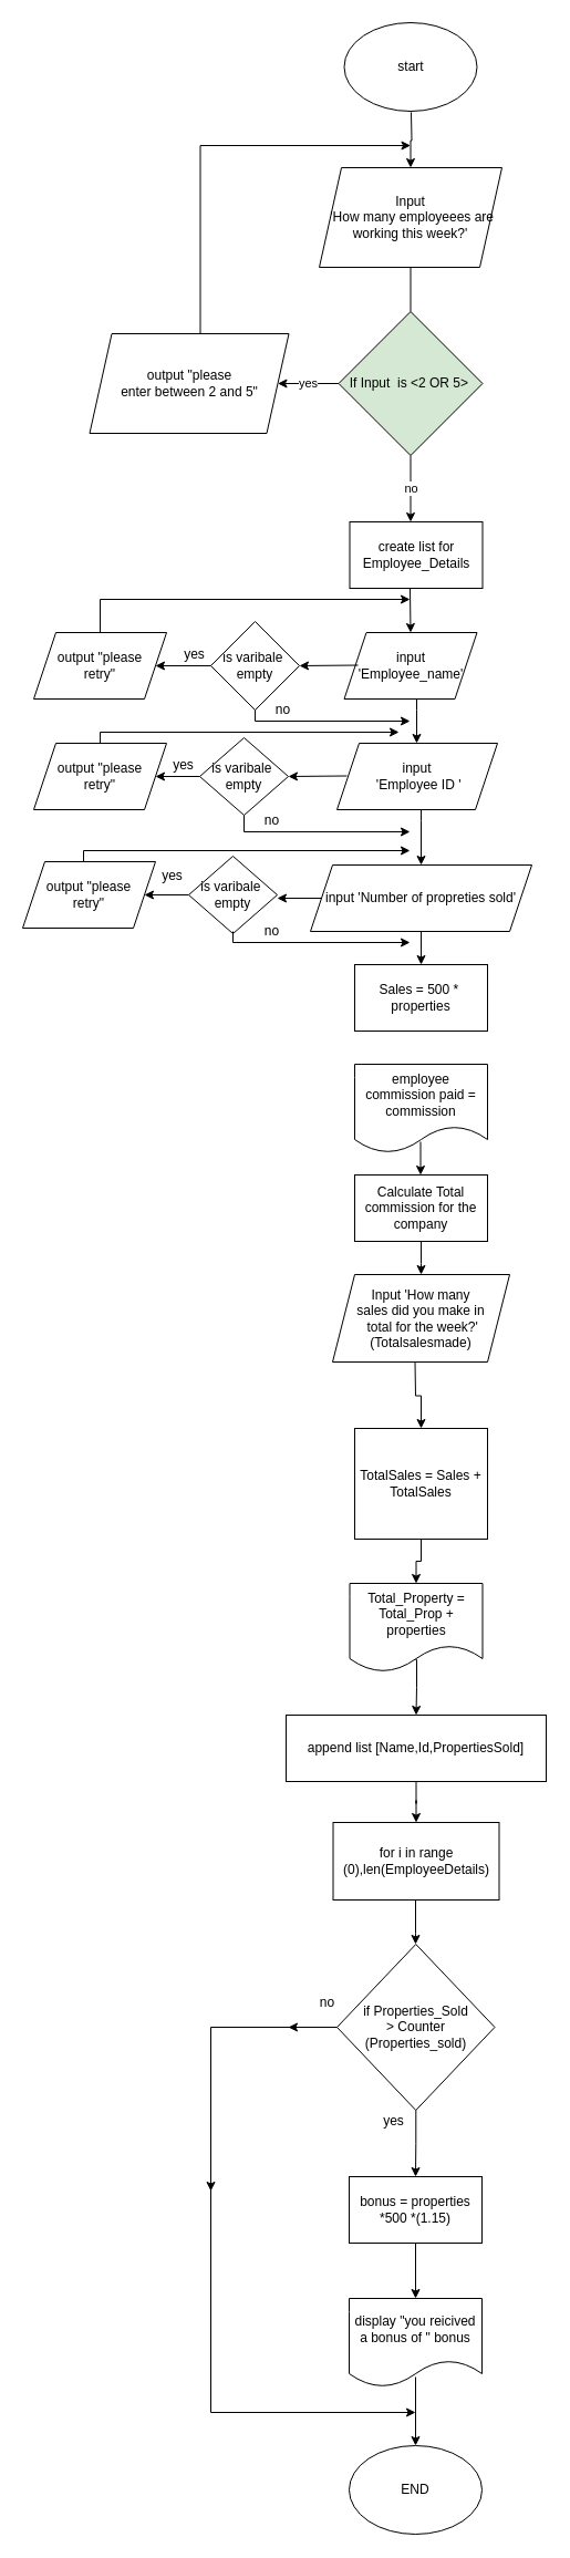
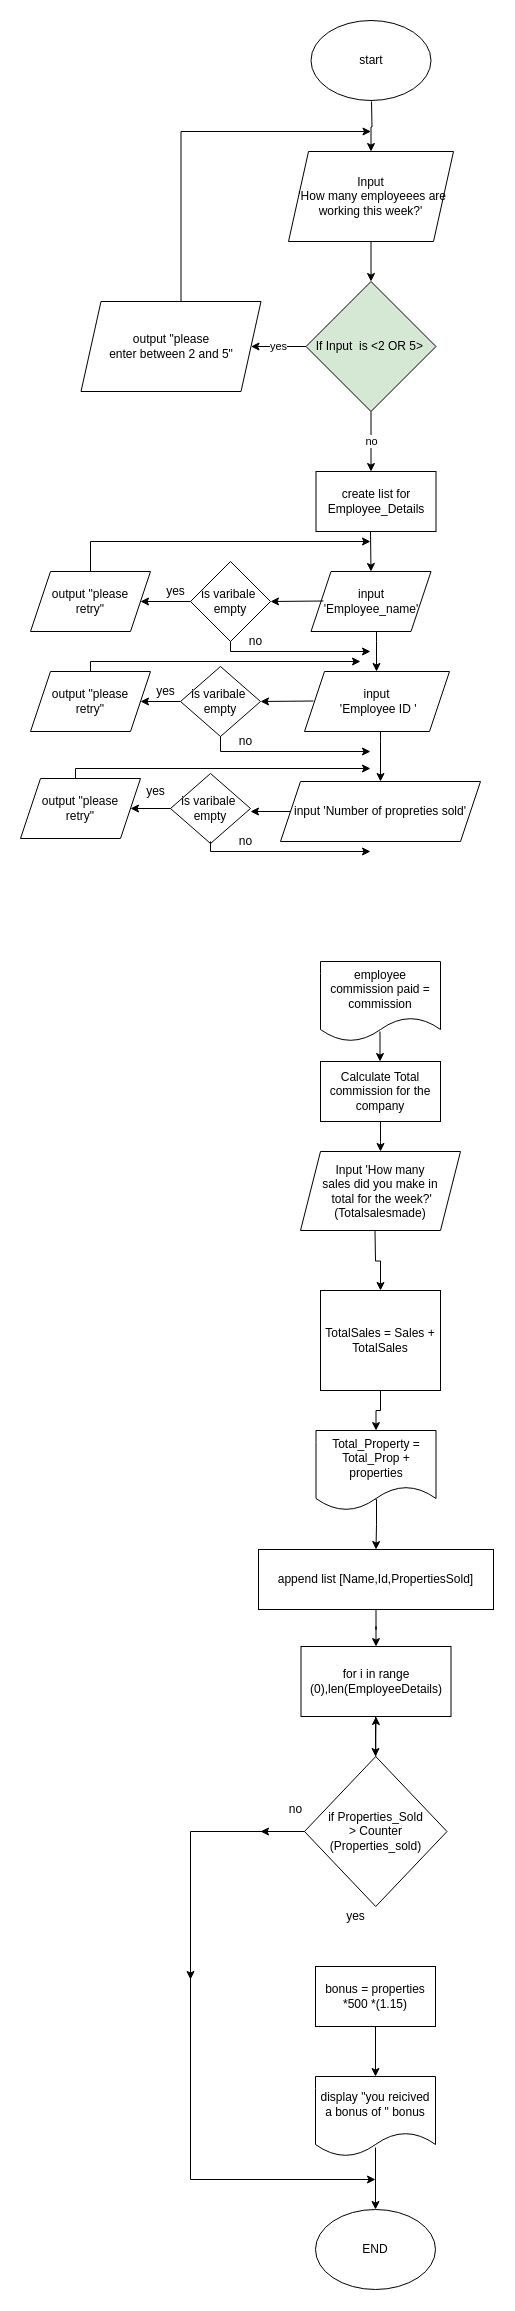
- <mxCell id="35" style="edgeStyle=orthogonalEdgeStyle;rounded=0;orthogonalLoop=1;jettySize=auto;html=1;entryX=0.5;entryY=0;entryDx=0;entryDy=0;endArrow=none;" parent="1" source="36" target="41" edge="1"><mxGeometry relative="1" as="geometry" /></mxCell>
+ <mxCell id="35" style="edgeStyle=orthogonalEdgeStyle;rounded=0;orthogonalLoop=1;jettySize=auto;html=1;entryX=0.5;entryY=0;entryDx=0;entryDy=0;" parent="1" source="36" target="41" edge="1"><mxGeometry relative="1" as="geometry" /></mxCell>
- <mxCell id="7" value="" style="edgeStyle=orthogonalEdgeStyle;rounded=0;orthogonalLoop=1;jettySize=auto;html=1;" parent="1" source="8" target="34" edge="1"><mxGeometry relative="1" as="geometry" /></mxCell>
- <mxCell id="34" value="Sales = 500 *&amp;nbsp;&lt;br&gt;properties" style="rounded=0;whiteSpace=wrap;html=1;" parent="1" vertex="1"><mxGeometry x="320" y="871" width="120" height="60" as="geometry" /></mxCell>
- <mxCell id="60" style="edgeStyle=orthogonalEdgeStyle;rounded=0;orthogonalLoop=1;jettySize=auto;html=1;" edge="1" parent="1" source="61" target="57"><mxGeometry relative="1" as="geometry" /></mxCell>
+ <mxCell id="60" style="edgeStyle=orthogonalEdgeStyle;rounded=0;orthogonalLoop=1;jettySize=auto;html=1;" edge="1" parent="1" source="61" target="54"><mxGeometry relative="1" as="geometry" /></mxCell>
